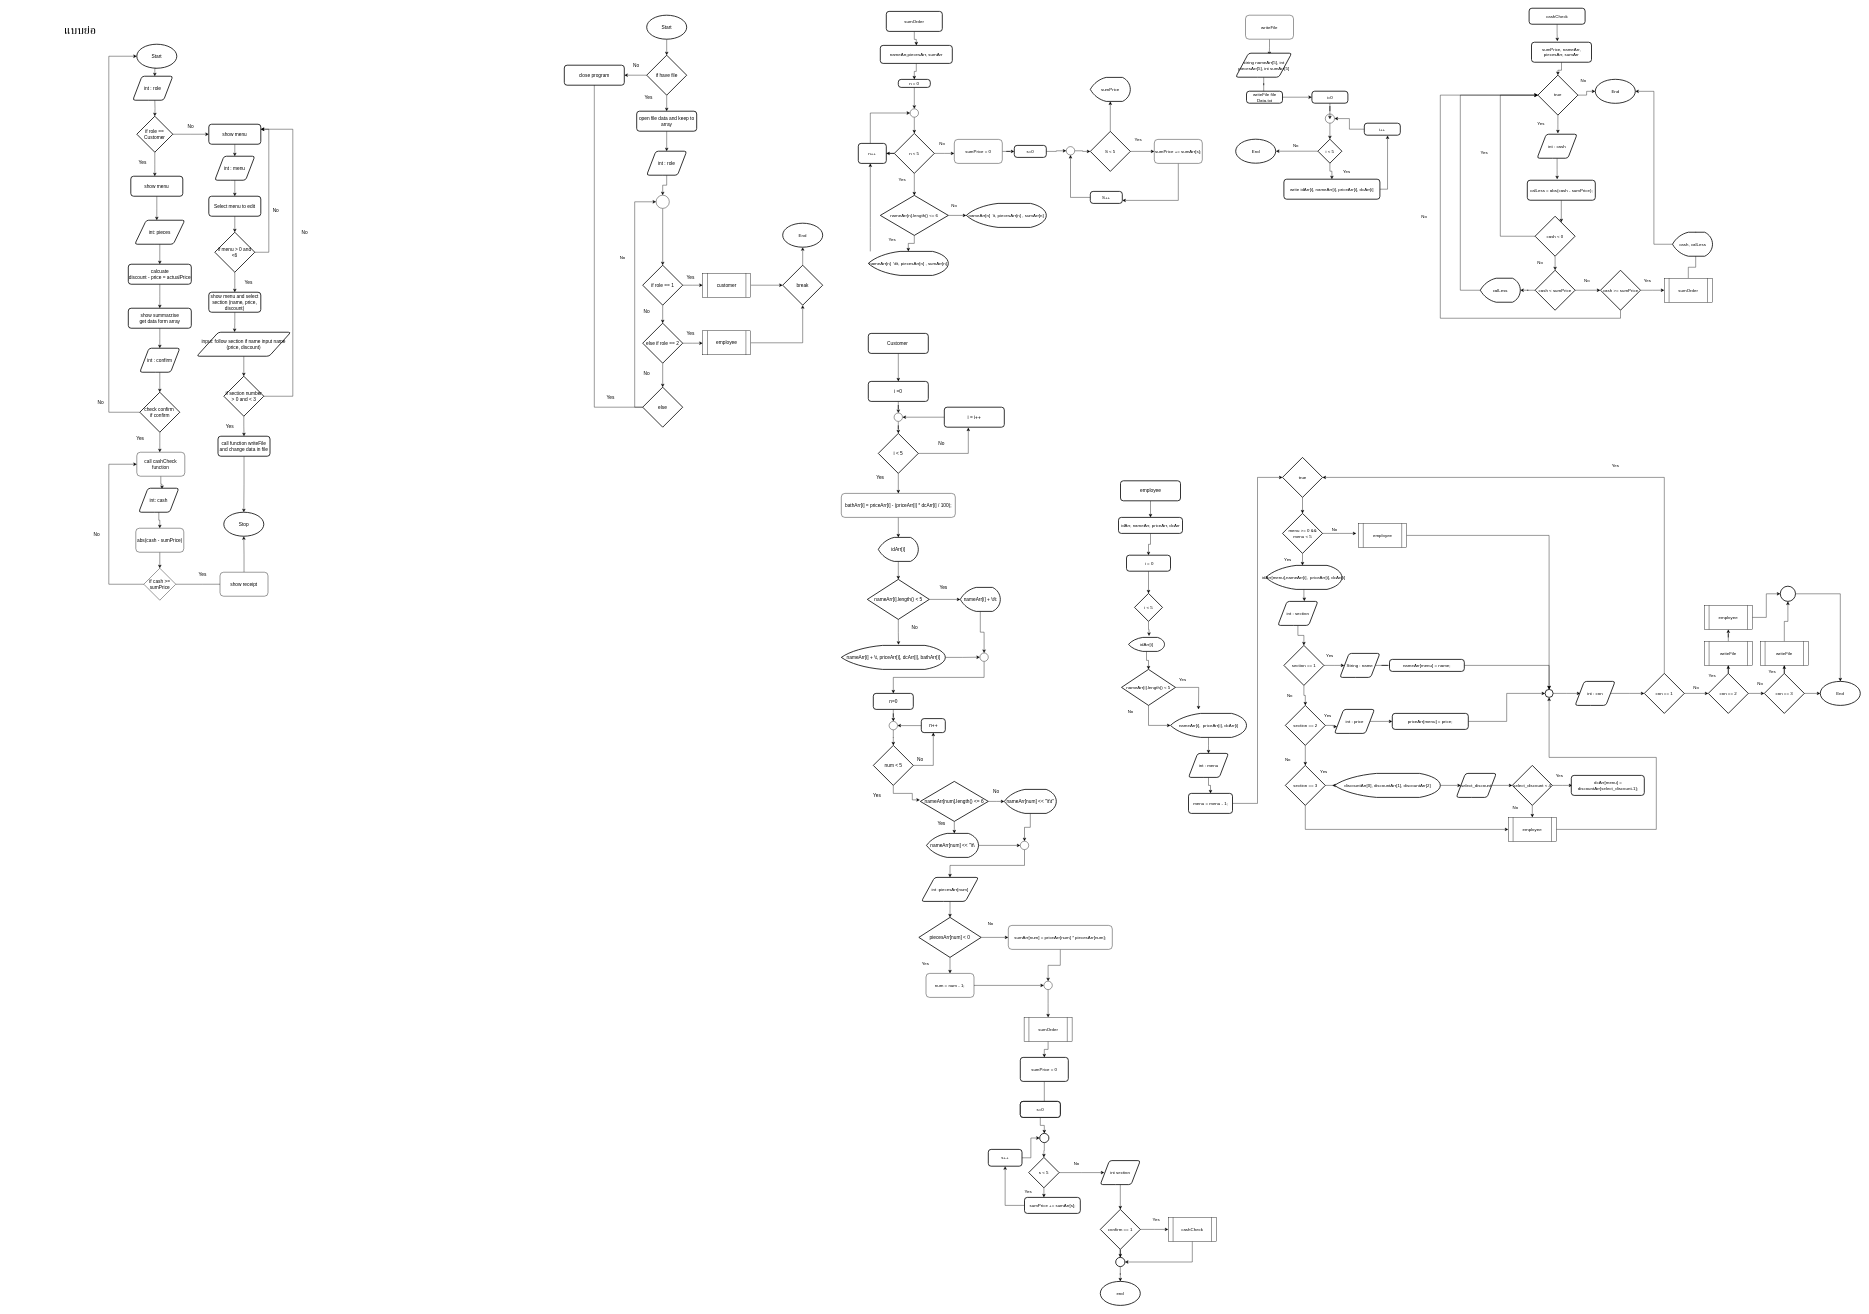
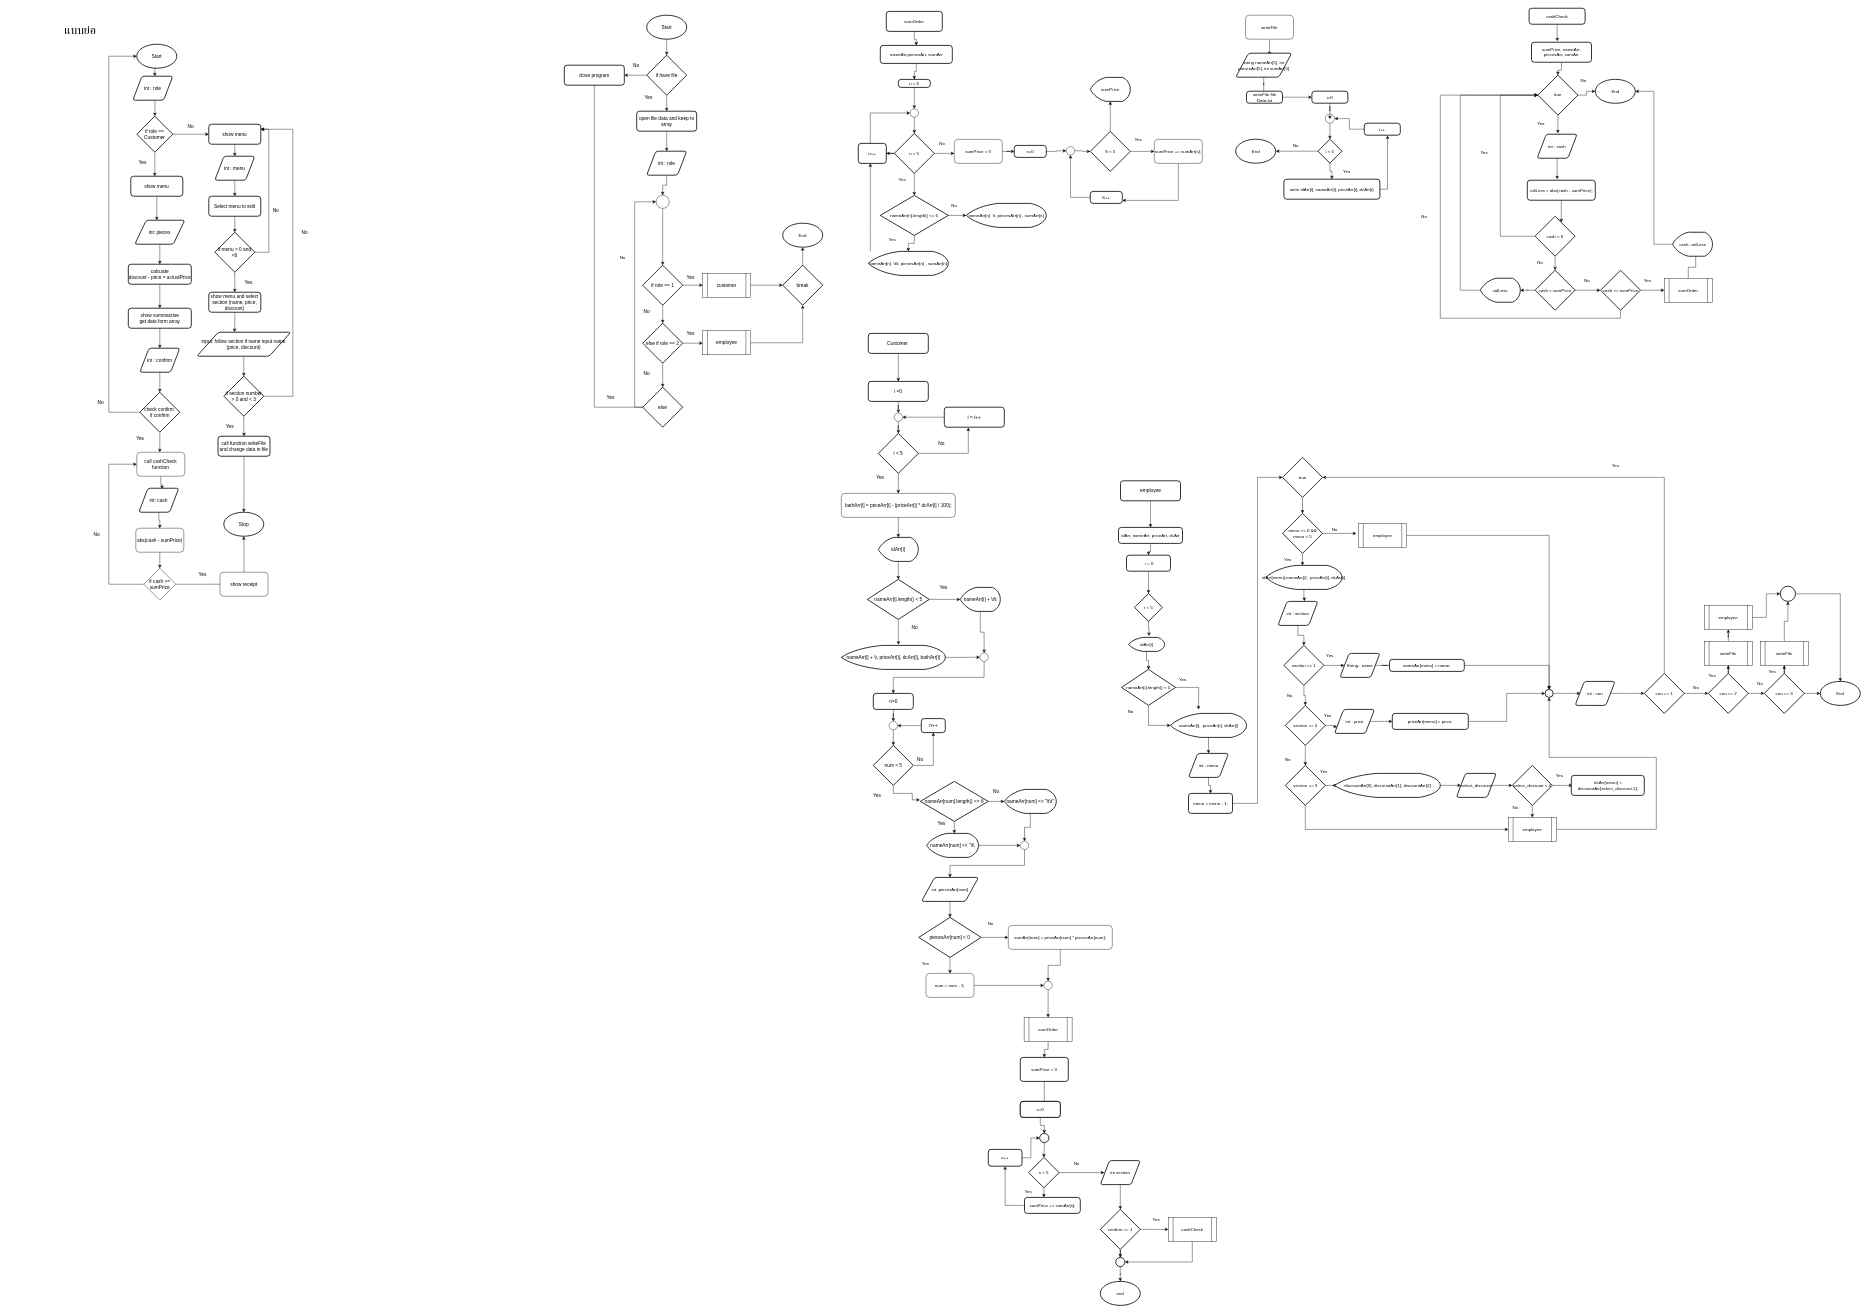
- <mxCell id="286" value="idArr, nameArr, priceArr, dcArr" style="rounded=1;whiteSpace=wrap;html=1;absoluteArcSize=1;arcSize=14;strokeWidth=2;fontSize=11;" vertex="1" parent="1"><mxGeometry x="2795.5" y="1293" width="160" height="40" as="geometry" /></mxCell>
+ <mxCell id="286" value="idArr, nameArr, priceArr, dcArr" style="rounded=1;whiteSpace=wrap;html=1;absoluteArcSize=1;arcSize=14;strokeWidth=2;fontSize=11;" vertex="1" parent="1"><mxGeometry x="2795.5" y="1318" width="160" height="40" as="geometry" /></mxCell>
